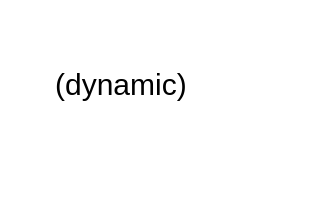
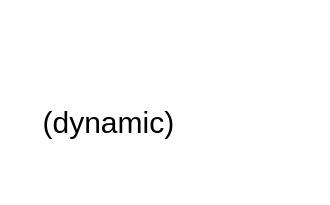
- <mxCell id="2" value="(dynamic)" style="text;whiteSpace=wrap;html=1;" vertex="1" parent="1"><mxGeometry x="20" y="20" width="90" height="40" as="geometry" /></mxCell>
+ <mxCell id="2" value="(dynamic)" style="text;whiteSpace=wrap;html=1;" vertex="1" parent="1"><mxGeometry x="15" y="35" width="90" height="40" as="geometry" /></mxCell>
